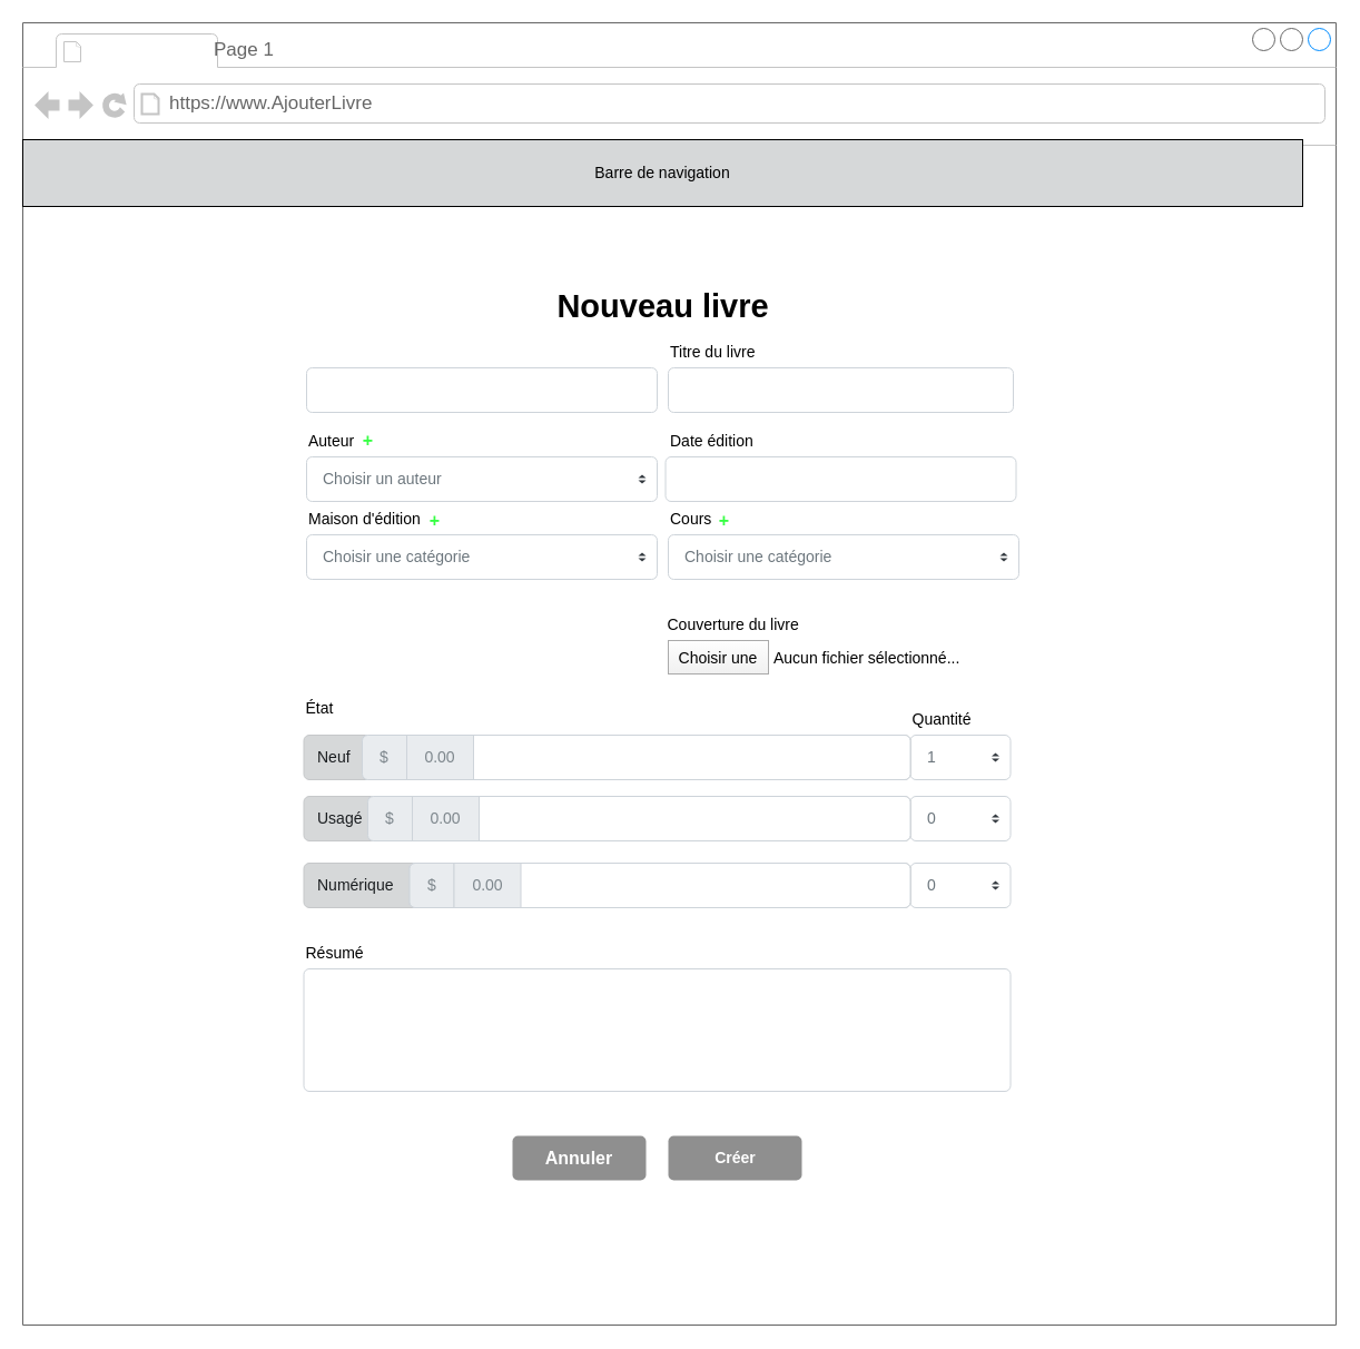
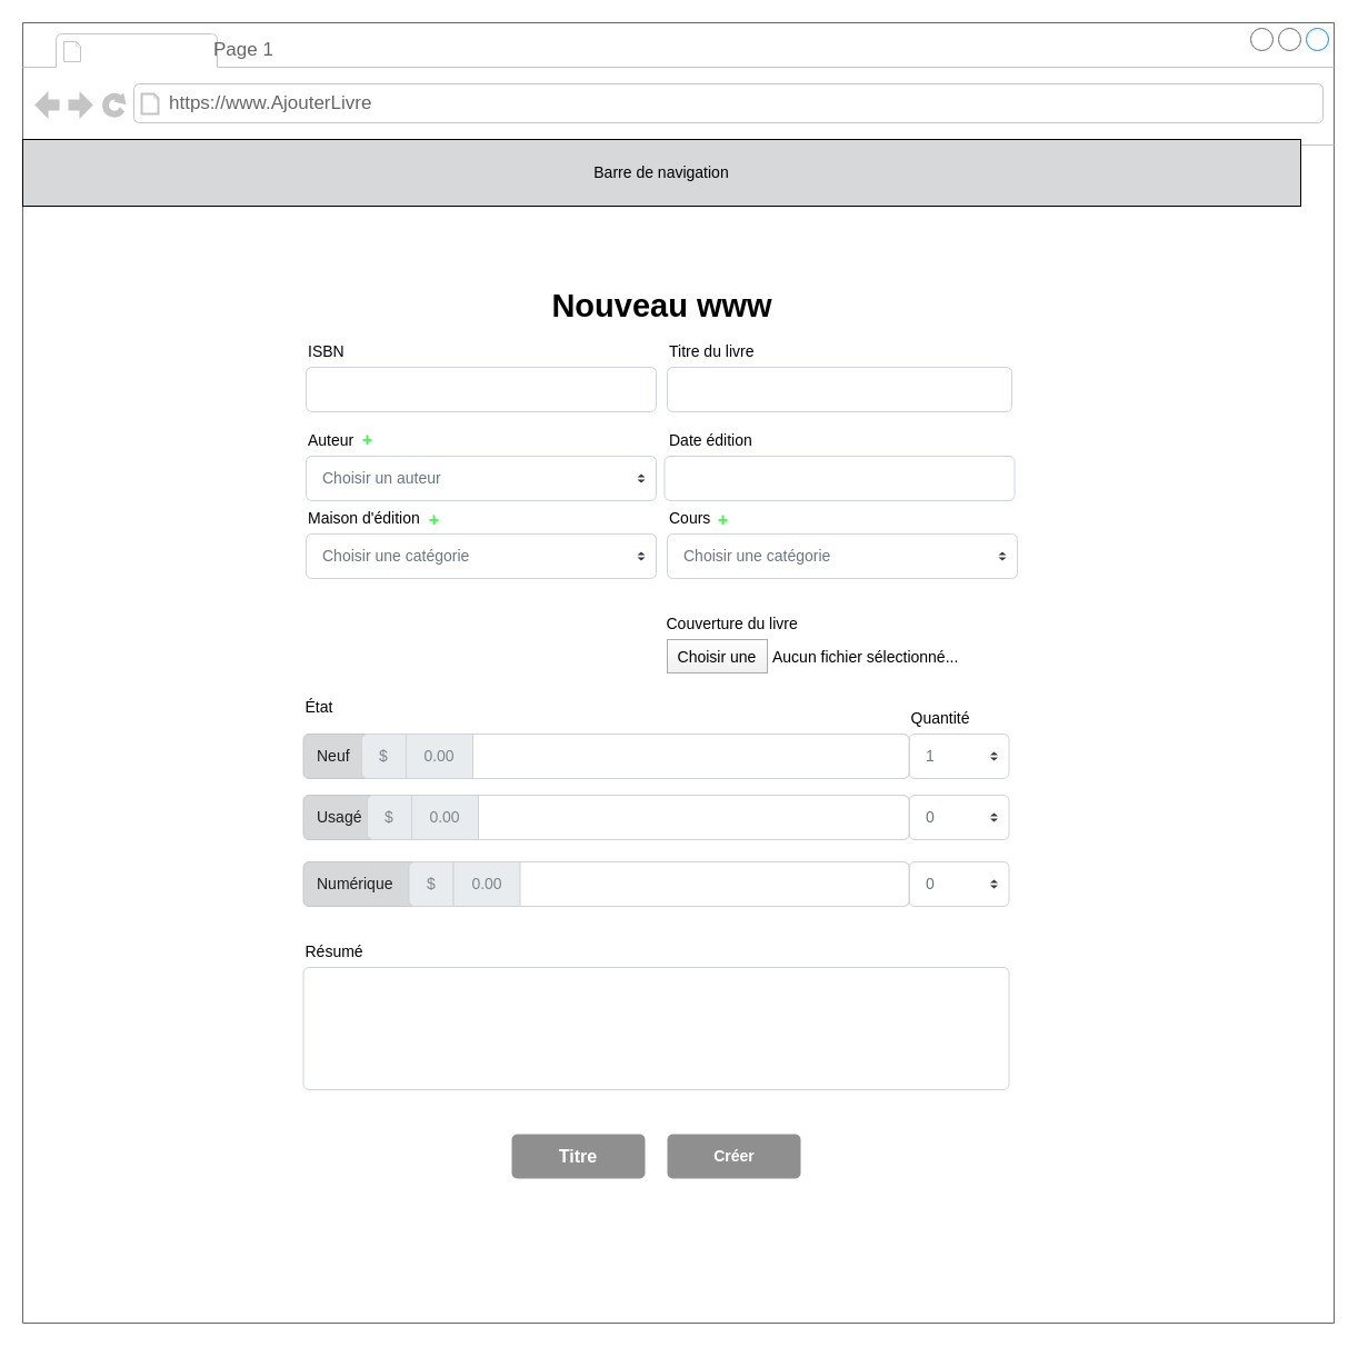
- <mxCell id="17" value="&lt;font size=&quot;1&quot; style=&quot;&quot;&gt;&lt;b style=&quot;font-size: 29px;&quot;&gt;Nouveau livre&lt;/b&gt;&lt;/font&gt;" style="text;html=1;align=center;verticalAlign=middle;resizable=0;points=[];autosize=1;strokeColor=none;fillColor=none;fontSize=14;" parent="2" vertex="1"><mxGeometry x="470" y="230" width="210" height="50" as="geometry" /></mxCell>
+ <mxCell id="17" value="&lt;font size=&quot;1&quot; style=&quot;&quot;&gt;&lt;b style=&quot;font-size: 29px;&quot;&gt;Nouveau www&lt;/b&gt;&lt;/font&gt;" style="text;html=1;align=center;verticalAlign=middle;resizable=0;points=[];autosize=1;strokeColor=none;fillColor=none;fontSize=14;" parent="2" vertex="1"><mxGeometry x="470" y="230" width="210" height="50" as="geometry" /></mxCell>
+ <mxCell id="6" value="ISBN" style="fillColor=none;strokeColor=none;align=left;fontSize=14;" parent="2" vertex="1"><mxGeometry x="255" y="280" width="100" height="30" as="geometry" /></mxCell>
- <mxCell id="37" value="Annuler" style="html=1;shadow=0;dashed=0;shape=mxgraph.bootstrap.rrect;rSize=5;strokeColor=none;strokeWidth=1;fillColor=#8F8F8F;fontColor=#FFFFFF;whiteSpace=wrap;align=center;verticalAlign=middle;spacingLeft=0;fontStyle=1;fontSize=16;spacing=5;" parent="2" vertex="1"><mxGeometry x="440" y="1000" width="120" height="40" as="geometry" /></mxCell>
+ <mxCell id="37" value="Titre" style="html=1;shadow=0;dashed=0;shape=mxgraph.bootstrap.rrect;rSize=5;strokeColor=none;strokeWidth=1;fillColor=#8F8F8F;fontColor=#FFFFFF;whiteSpace=wrap;align=center;verticalAlign=middle;spacingLeft=0;fontStyle=1;fontSize=16;spacing=5;" parent="2" vertex="1"><mxGeometry x="440" y="1000" width="120" height="40" as="geometry" /></mxCell>
